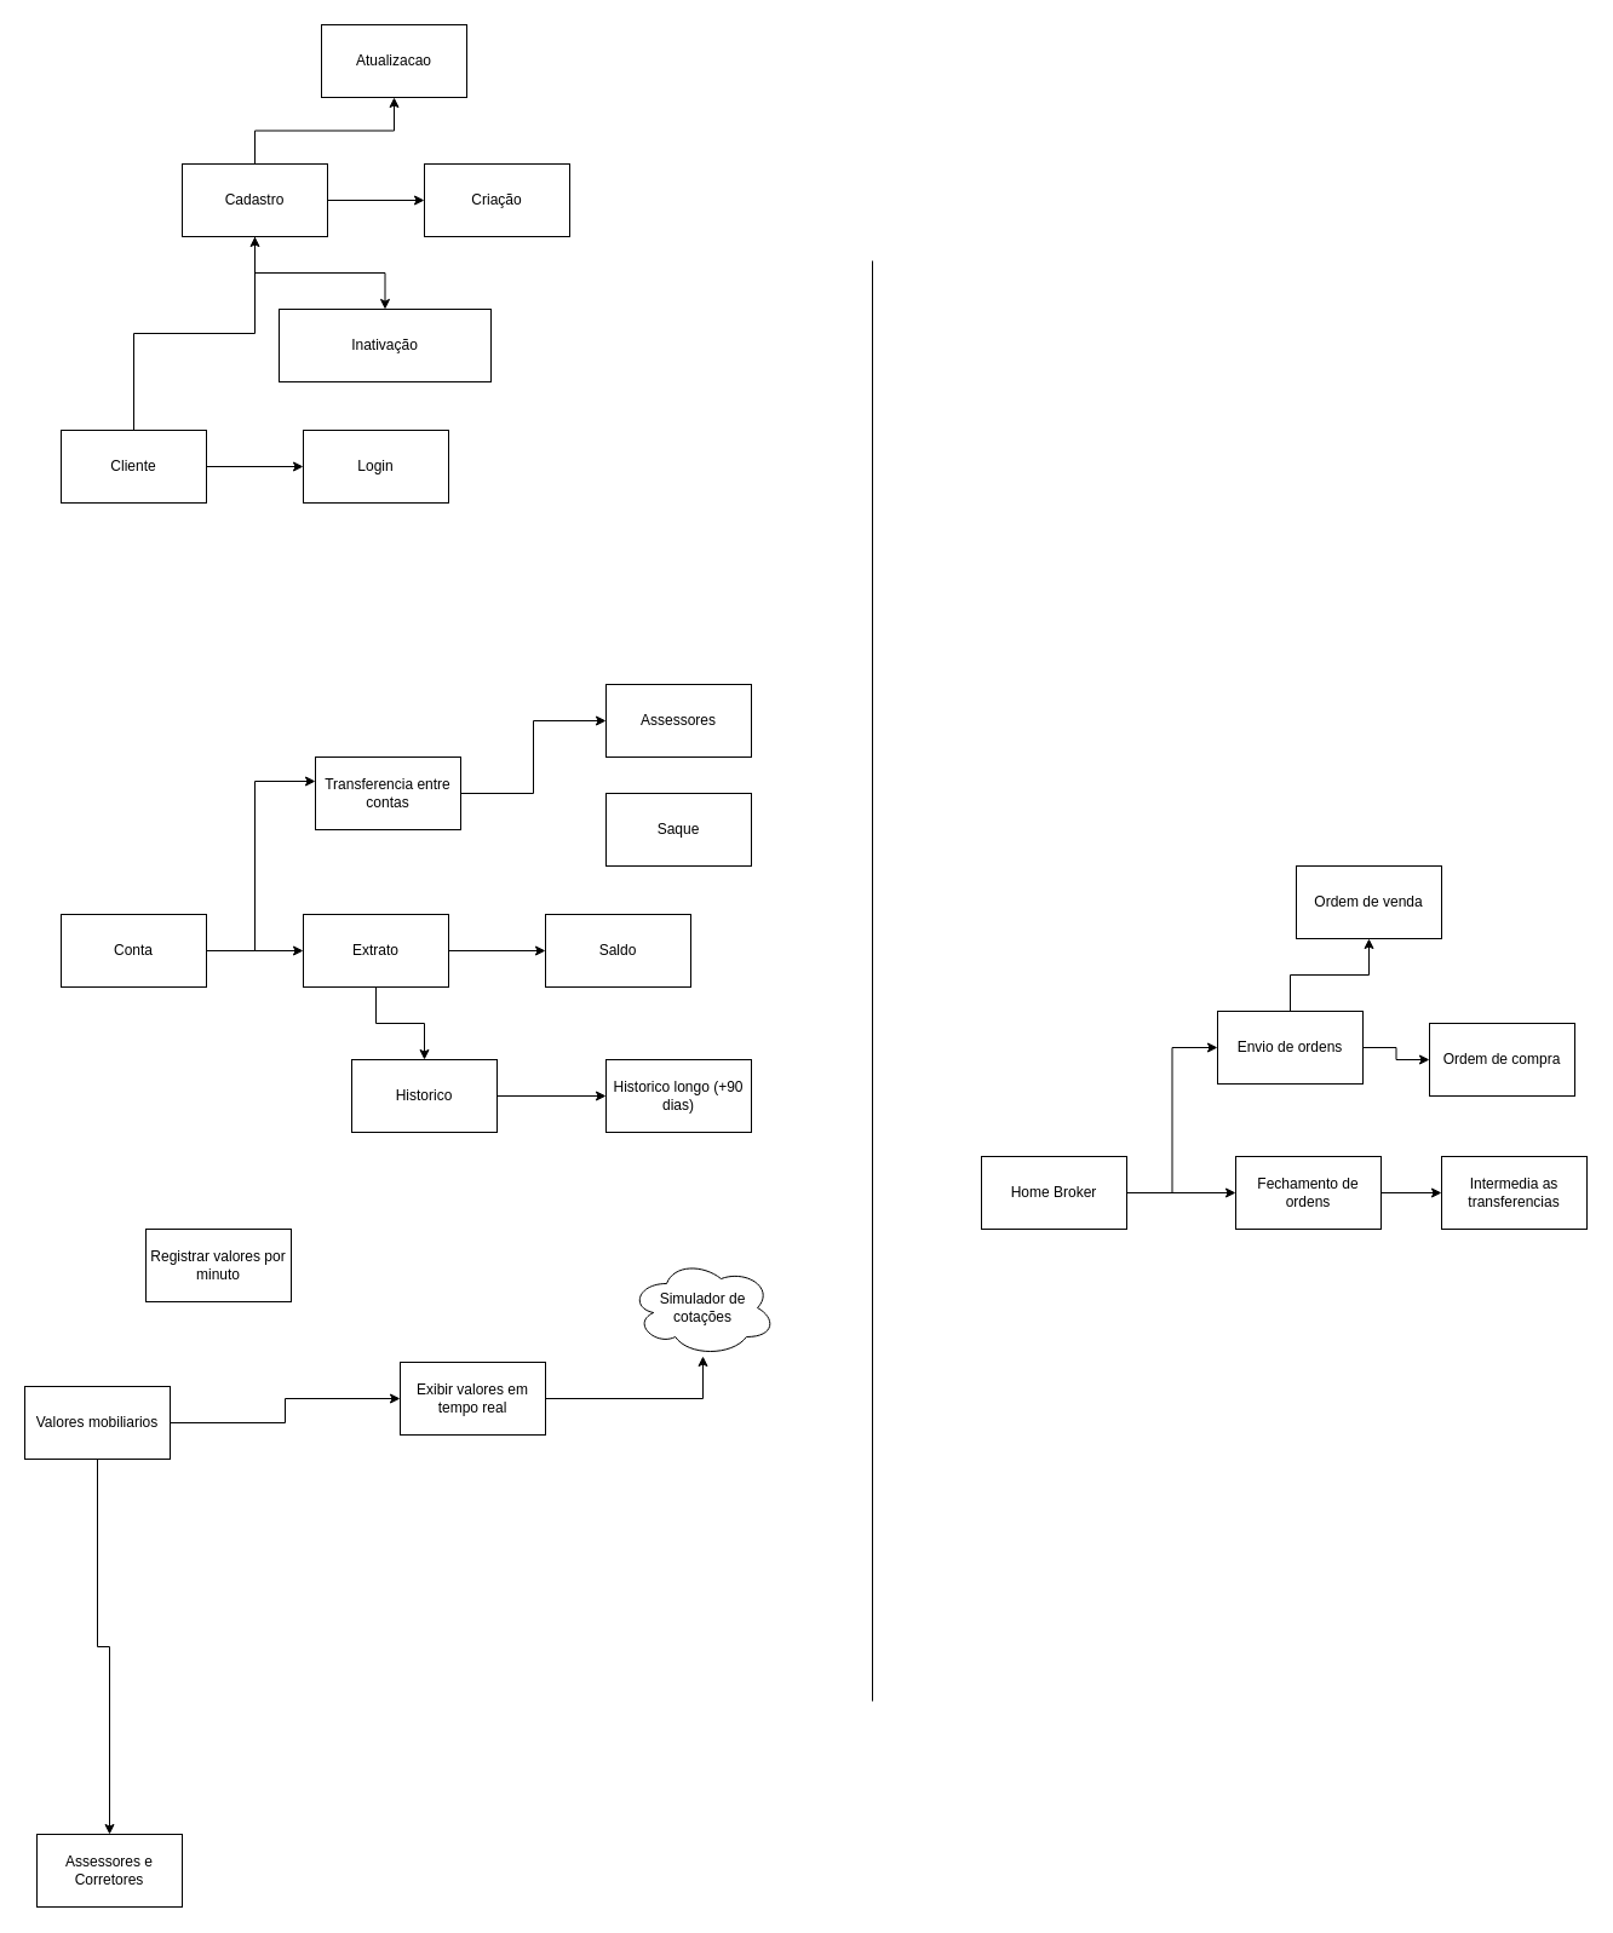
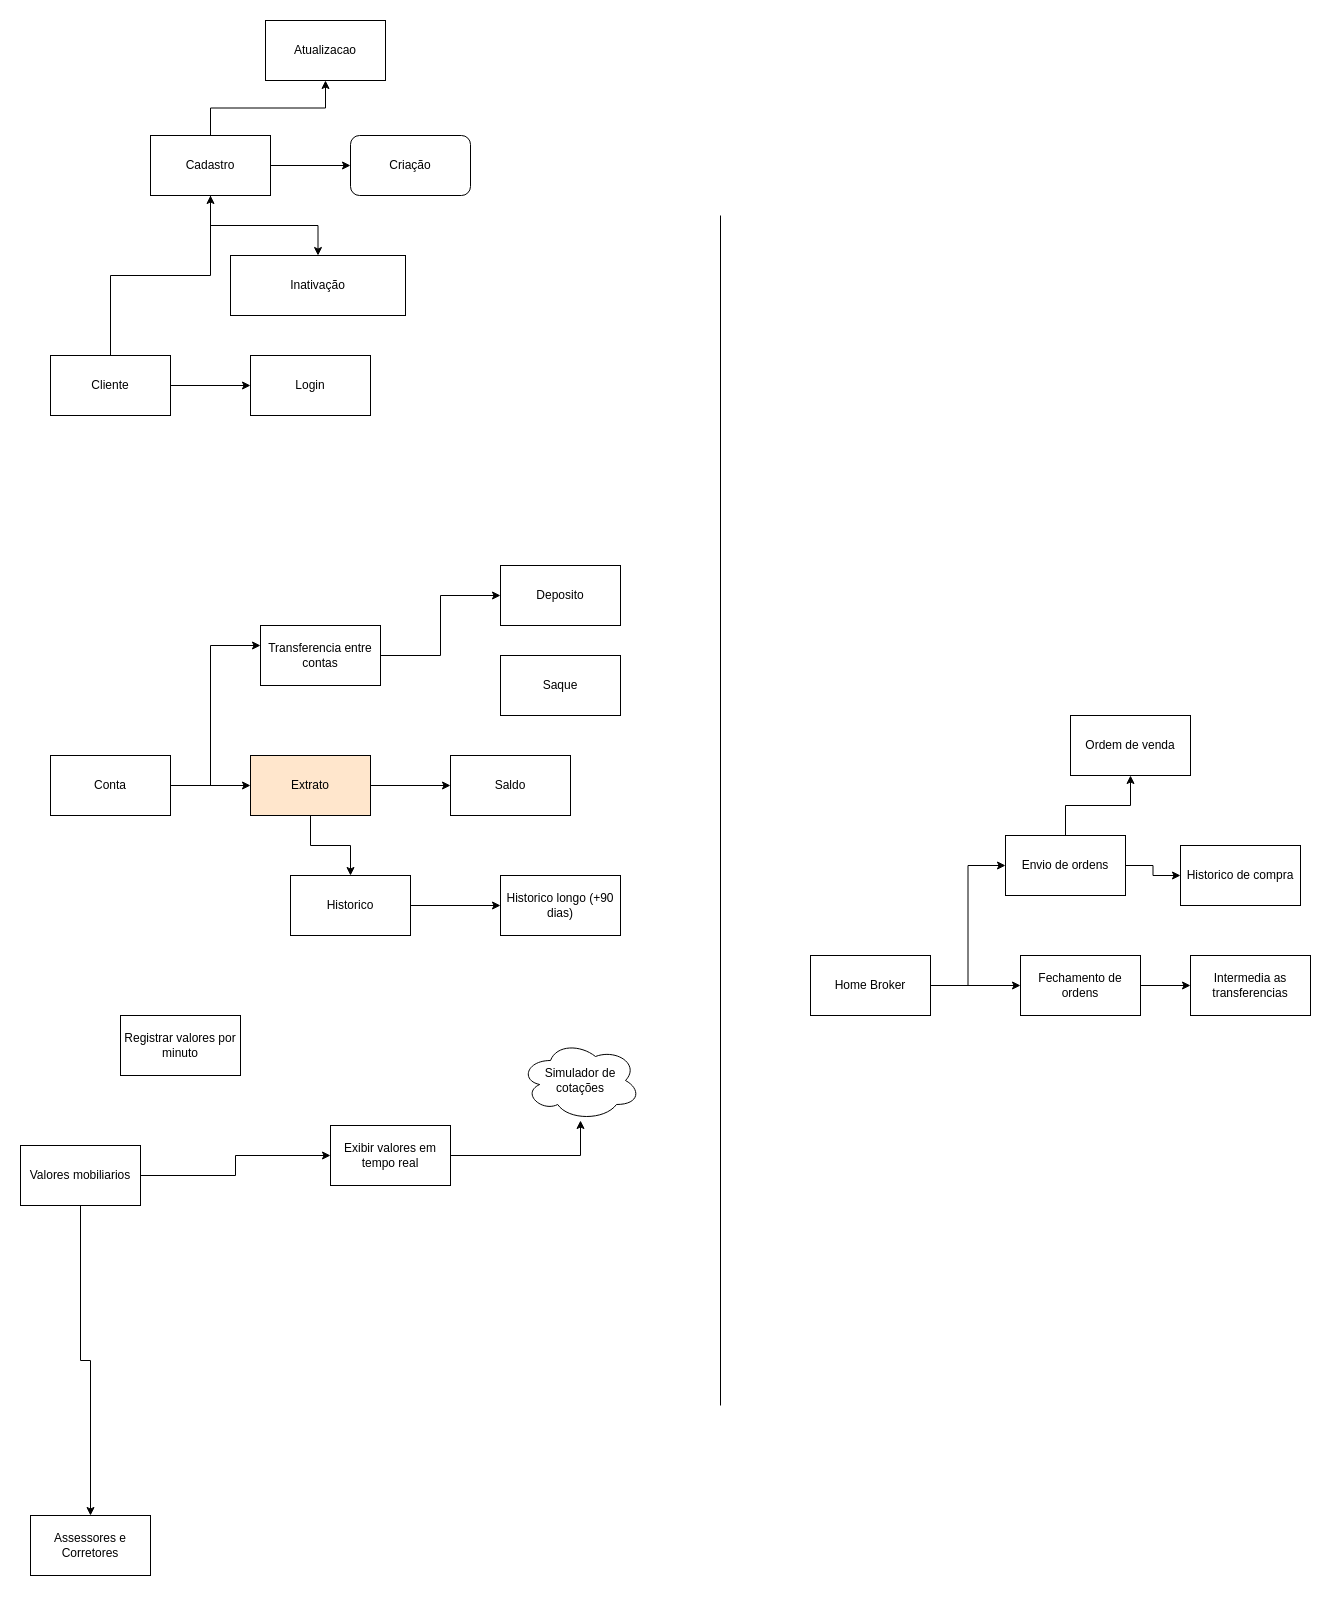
- <mxCell id="19" value="Criação" style="whiteSpace=wrap;html=1;rounded=0;" parent="1" vertex="1"><mxGeometry x="350" y="135" width="120" height="60" as="geometry" /></mxCell>
+ <mxCell id="19" value="Criação" style="whiteSpace=wrap;html=1;rounded=1;" parent="1" vertex="1"><mxGeometry x="350" y="135" width="120" height="60" as="geometry" /></mxCell>
- <mxCell id="21" value="Assessores" style="whiteSpace=wrap;html=1;rounded=0;" parent="1" vertex="1"><mxGeometry x="500" y="565" width="120" height="60" as="geometry" /></mxCell>
+ <mxCell id="21" value="Deposito" style="whiteSpace=wrap;html=1;rounded=0;" parent="1" vertex="1"><mxGeometry x="500" y="565" width="120" height="60" as="geometry" /></mxCell>
- <mxCell id="10" value="Extrato" style="whiteSpace=wrap;html=1;rounded=0;" parent="1" vertex="1"><mxGeometry x="250" y="755" width="120" height="60" as="geometry" /></mxCell>
+ <mxCell id="10" value="Extrato" style="whiteSpace=wrap;html=1;rounded=0;fillColor=#ffe6cc;" parent="1" vertex="1"><mxGeometry x="250" y="755" width="120" height="60" as="geometry" /></mxCell>
- <mxCell id="41" value="Ordem de compra" style="whiteSpace=wrap;html=1;rounded=0;" parent="1" vertex="1"><mxGeometry x="1180" y="845" width="120" height="60" as="geometry" /></mxCell>
+ <mxCell id="41" value="Historico de compra" style="whiteSpace=wrap;html=1;rounded=0;" parent="1" vertex="1"><mxGeometry x="1180" y="845" width="120" height="60" as="geometry" /></mxCell>
